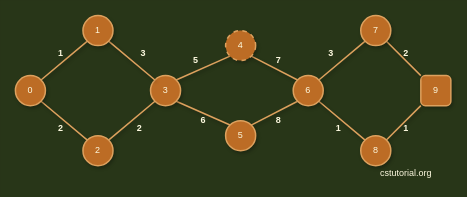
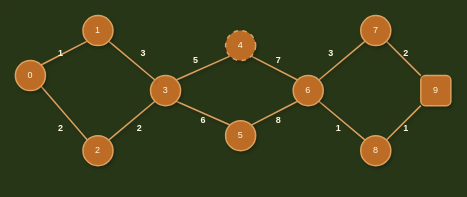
- <mxCell id="4" value="0" style="ellipse;whiteSpace=wrap;html=1;aspect=fixed;fillColor=#BC6C25;strokeColor=#DDA15E;fontColor=#FEFAE0;strokeWidth=2;shadow=1;" vertex="1" parent="1"><mxGeometry x="20" y="100" width="40" height="40" as="geometry" /></mxCell>
+ <mxCell id="4" value="0" style="ellipse;whiteSpace=wrap;html=1;aspect=fixed;fillColor=#BC6C25;strokeColor=#DDA15E;fontColor=#FEFAE0;strokeWidth=2;shadow=1;" vertex="1" parent="1"><mxGeometry x="20" y="80" width="40" height="40" as="geometry" /></mxCell>
- <mxCell id="36" value="cstutorial.org" style="text;html=1;align=center;verticalAlign=middle;resizable=0;points=[];autosize=1;strokeColor=none;fillColor=none;fontColor=#FEFAE0;" vertex="1" parent="1"><mxGeometry x="490" y="220" width="100" height="20" as="geometry" /></mxCell>
